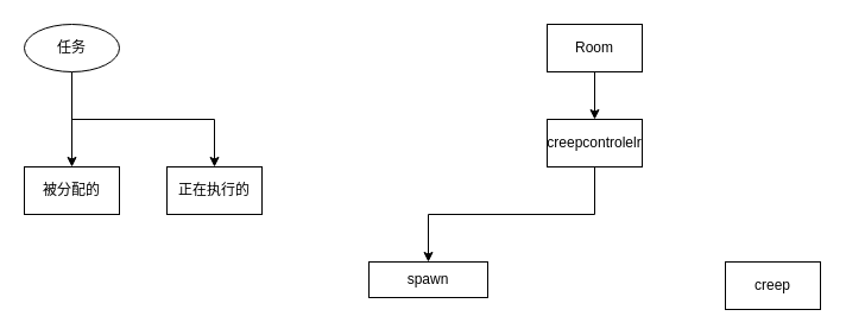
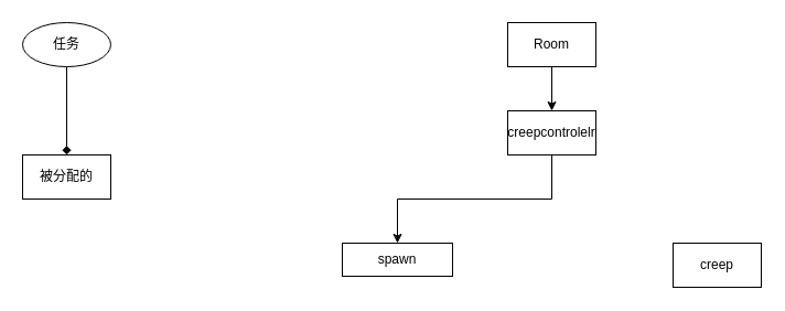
- <mxCell id="3" style="edgeStyle=orthogonalEdgeStyle;rounded=0;orthogonalLoop=1;jettySize=auto;html=1;exitX=0.5;exitY=1;exitDx=0;exitDy=0;entryX=0.5;entryY=0;entryDx=0;entryDy=0;" edge="1" parent="1" source="4" target="5"><mxGeometry relative="1" as="geometry" /></mxCell>
- <mxCell id="2" style="edgeStyle=orthogonalEdgeStyle;rounded=0;orthogonalLoop=1;jettySize=auto;html=1;exitX=0.5;exitY=1;exitDx=0;exitDy=0;" edge="1" parent="1" source="4" target="6"><mxGeometry relative="1" as="geometry" /></mxCell>
+ <mxCell id="2" style="edgeStyle=orthogonalEdgeStyle;rounded=0;orthogonalLoop=1;jettySize=auto;html=1;exitX=0.5;exitY=1;exitDx=0;exitDy=0;endArrow=diamond;" edge="1" parent="1" source="4" target="6"><mxGeometry relative="1" as="geometry" /></mxCell>
- <mxCell id="5" value="正在执行的" style="rounded=0;whiteSpace=wrap;html=1;" vertex="1" parent="1"><mxGeometry x="140" y="140" width="80" height="40" as="geometry" /></mxCell>
